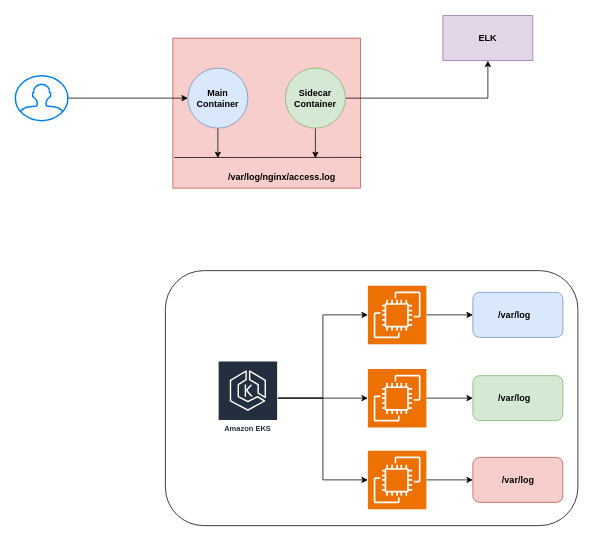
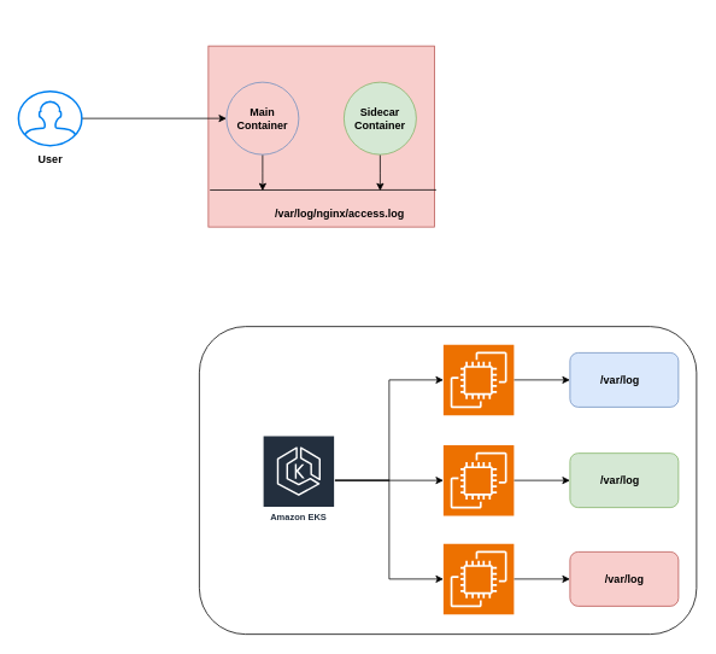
- <mxCell id="13" value="&lt;b&gt;ELK&lt;/b&gt;" style="rounded=0;whiteSpace=wrap;html=1;fillColor=#e1d5e7;strokeColor=#9673a6;" vertex="1" parent="1"><mxGeometry x="590" y="20" width="120" height="60" as="geometry" /></mxCell>
- <mxCell id="4" value="&lt;b&gt;Main&lt;/b&gt;&lt;div&gt;&lt;b&gt;Container&lt;/b&gt;&lt;/div&gt;" style="ellipse;whiteSpace=wrap;html=1;aspect=fixed;fillColor=#dae8fc;strokeColor=#6c8ebf;" vertex="1" parent="1"><mxGeometry x="250" y="90" width="80" height="80" as="geometry" /></mxCell>
+ <mxCell id="4" value="&lt;b&gt;Main&lt;/b&gt;&lt;div&gt;&lt;b&gt;Container&lt;/b&gt;&lt;/div&gt;" style="ellipse;whiteSpace=wrap;html=1;aspect=fixed;fillColor=#f8cecc;strokeColor=#6c8ebf;" vertex="1" parent="1"><mxGeometry x="250" y="90" width="80" height="80" as="geometry" /></mxCell>
- <mxCell id="5" style="edgeStyle=orthogonalEdgeStyle;rounded=0;orthogonalLoop=1;jettySize=auto;html=1;" edge="1" parent="1" source="7" target="13"><mxGeometry relative="1" as="geometry"><mxPoint x="420" y="210" as="targetPoint" /></mxGeometry></mxCell>
+ <mxCell id="10" value="&lt;b&gt;User&lt;/b&gt;" style="text;html=1;align=center;verticalAlign=middle;resizable=0;points=[];autosize=1;strokeColor=none;fillColor=none;" vertex="1" parent="1"><mxGeometry x="30" y="160" width="50" height="30" as="geometry" /></mxCell>
